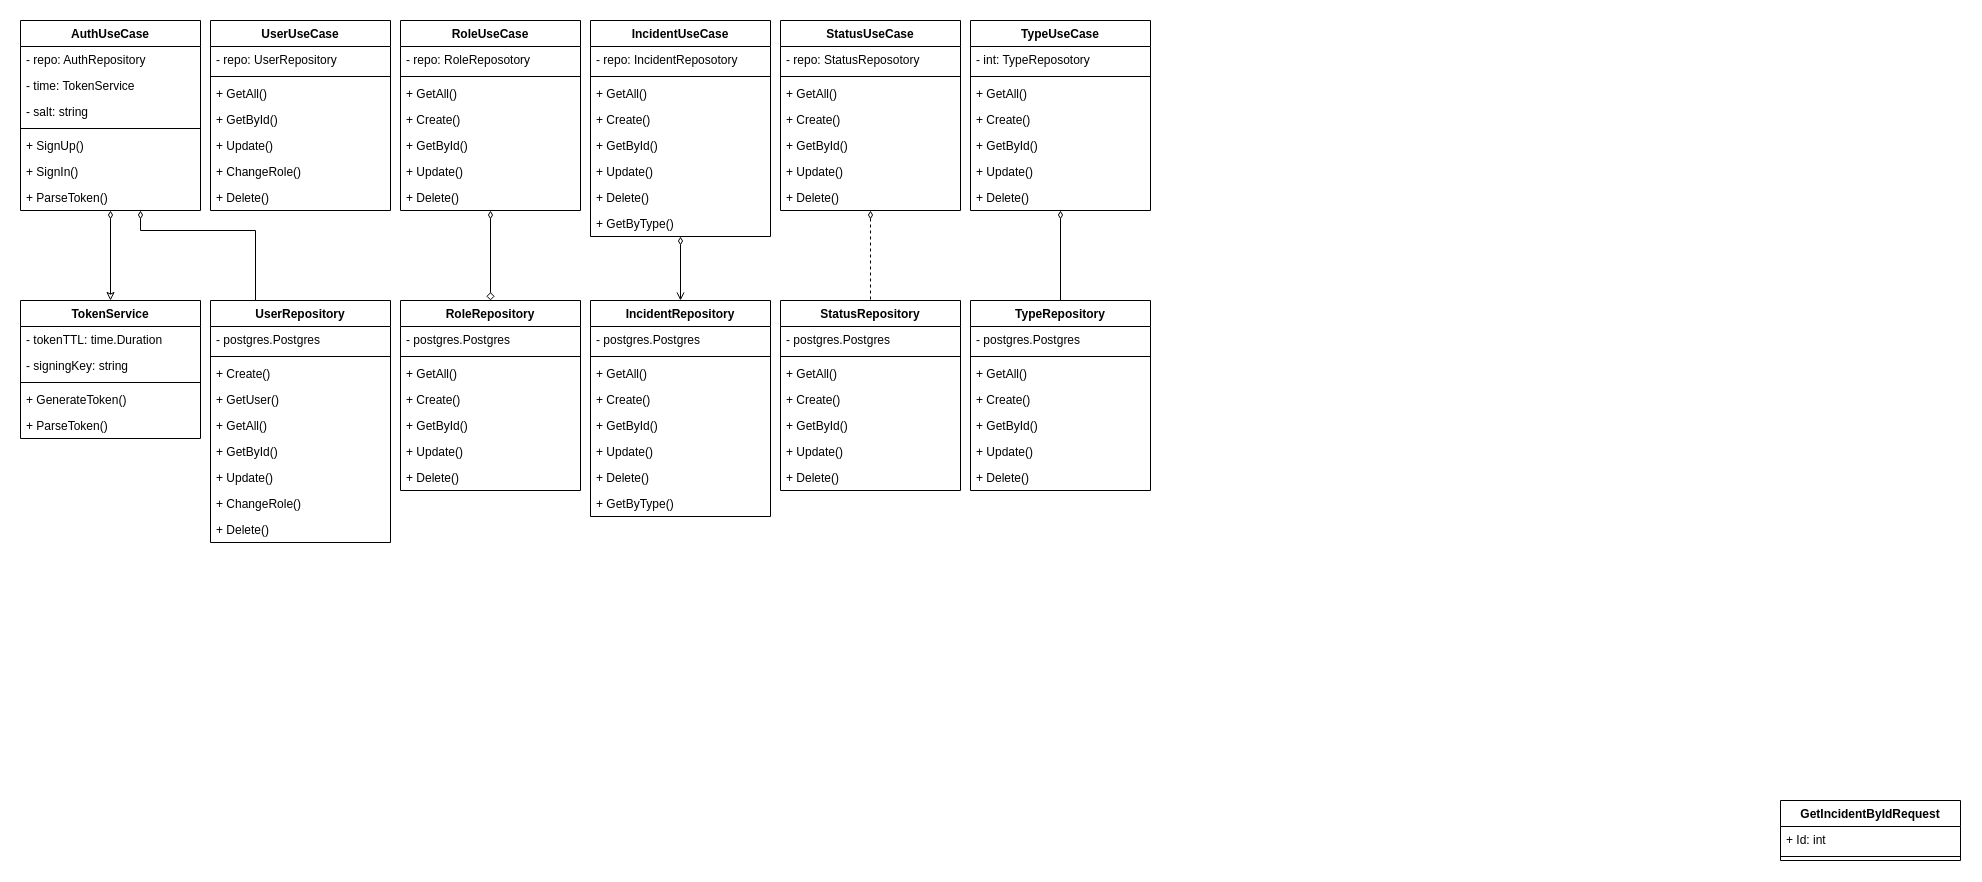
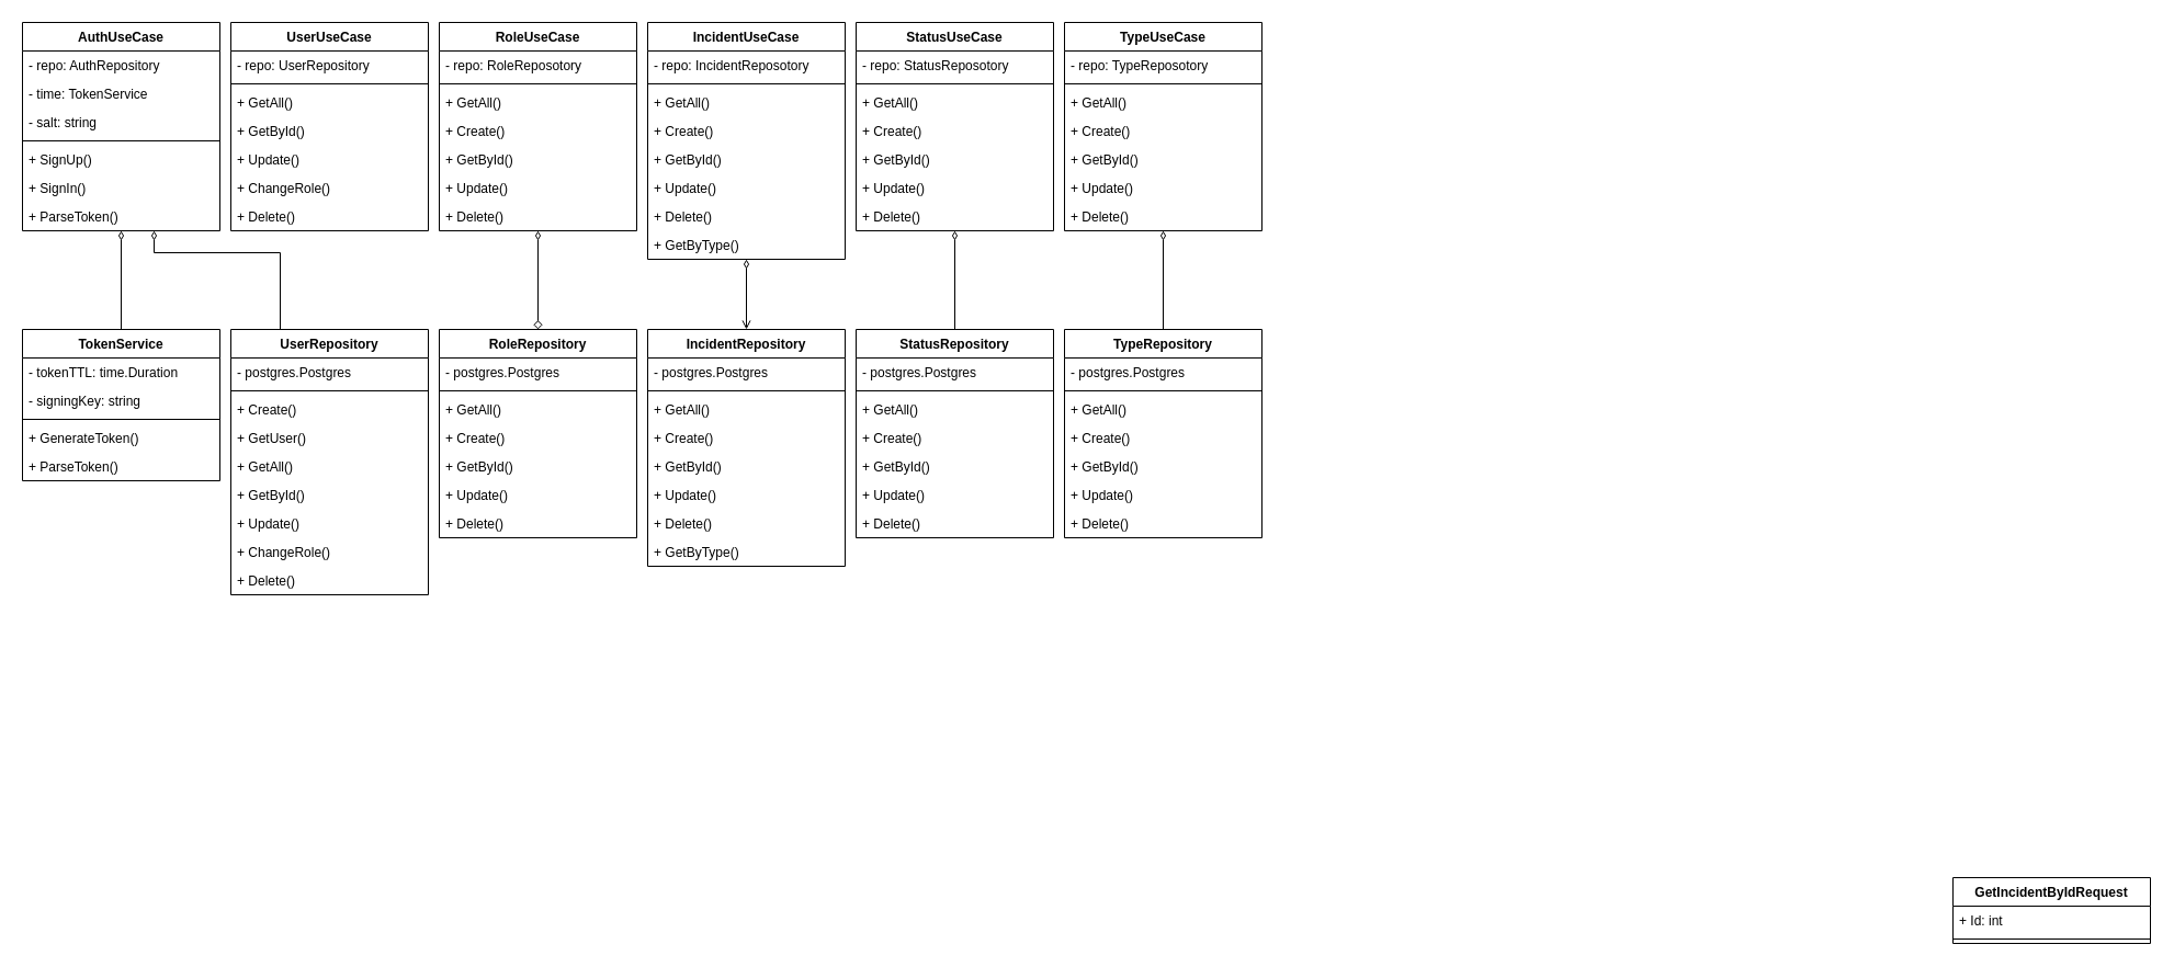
- <mxCell id="43" value="- int: TypeReposotory" style="text;strokeColor=none;fillColor=none;align=left;verticalAlign=top;spacingLeft=4;spacingRight=4;overflow=hidden;rotatable=0;points=[[0,0.5],[1,0.5]];portConstraint=eastwest;" parent="42" vertex="1"><mxGeometry y="26" width="180" height="26" as="geometry" /></mxCell>
+ <mxCell id="43" value="- repo: TypeReposotory" style="text;strokeColor=none;fillColor=none;align=left;verticalAlign=top;spacingLeft=4;spacingRight=4;overflow=hidden;rotatable=0;points=[[0,0.5],[1,0.5]];portConstraint=eastwest;" parent="42" vertex="1"><mxGeometry y="26" width="180" height="26" as="geometry" /></mxCell>
- <mxCell id="32" style="edgeStyle=orthogonalEdgeStyle;rounded=0;orthogonalLoop=1;jettySize=auto;html=1;entryX=0.5;entryY=0;entryDx=0;entryDy=0;startArrow=diamondThin;startFill=0;endArrow=none;endFill=0;dashed=1;" edge="1" parent="1" source="33" target="68"><mxGeometry relative="1" as="geometry" /></mxCell>
+ <mxCell id="32" style="edgeStyle=orthogonalEdgeStyle;rounded=0;orthogonalLoop=1;jettySize=auto;html=1;entryX=0.5;entryY=0;entryDx=0;entryDy=0;startArrow=diamondThin;startFill=0;endArrow=none;endFill=0;" edge="1" parent="1" source="33" target="68"><mxGeometry relative="1" as="geometry" /></mxCell>
- <mxCell id="5" style="edgeStyle=orthogonalEdgeStyle;rounded=0;orthogonalLoop=1;jettySize=auto;html=1;exitX=0.5;exitY=1;exitDx=0;exitDy=0;entryX=0.5;entryY=0;entryDx=0;entryDy=0;endArrow=classic;endFill=0;startArrow=diamondThin;startFill=0;" edge="1" parent="1" source="6" target="102"><mxGeometry relative="1" as="geometry" /></mxCell>
+ <mxCell id="5" style="edgeStyle=orthogonalEdgeStyle;rounded=0;orthogonalLoop=1;jettySize=auto;html=1;exitX=0.5;exitY=1;exitDx=0;exitDy=0;entryX=0.5;entryY=0;entryDx=0;entryDy=0;endArrow=none;endFill=0;startArrow=diamondThin;startFill=0;" edge="1" parent="1" source="6" target="102"><mxGeometry relative="1" as="geometry" /></mxCell>
